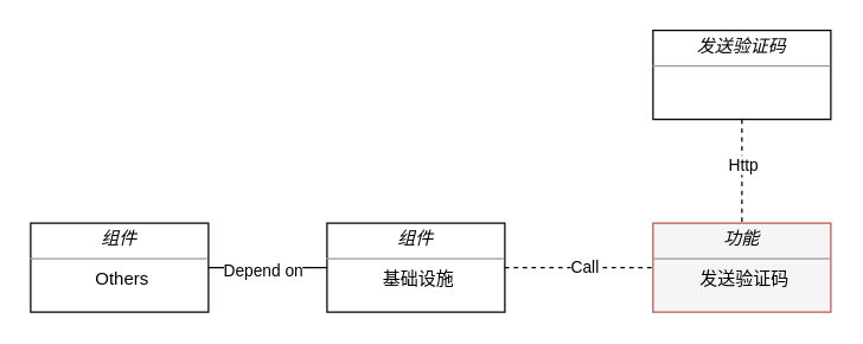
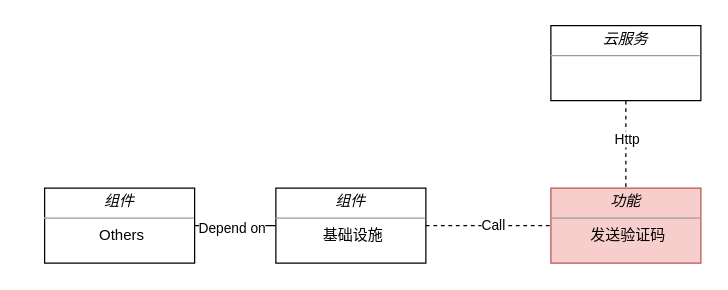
- <mxCell id="7" value="&lt;p style=&quot;margin: 4px 0px 0px&quot;&gt;&lt;i&gt;发送验证码&lt;/i&gt;&lt;/p&gt;&lt;hr size=&quot;1&quot;&gt;&lt;p style=&quot;margin: 0px ; margin-left: 4px&quot;&gt;&lt;br&gt;&lt;/p&gt;" style="verticalAlign=top;align=center;overflow=fill;fontSize=12;fontFamily=Helvetica;html=1;" vertex="1" parent="1"><mxGeometry x="440" y="20" width="120" height="60" as="geometry" /></mxCell>
+ <mxCell id="7" value="&lt;p style=&quot;margin: 4px 0px 0px&quot;&gt;&lt;i&gt;云服务&lt;/i&gt;&lt;/p&gt;&lt;hr size=&quot;1&quot;&gt;&lt;p style=&quot;margin: 0px ; margin-left: 4px&quot;&gt;&lt;br&gt;&lt;/p&gt;" style="verticalAlign=top;align=center;overflow=fill;fontSize=12;fontFamily=Helvetica;html=1;" vertex="1" parent="1"><mxGeometry x="440" y="20" width="120" height="60" as="geometry" /></mxCell>
- <mxCell id="10" value="&lt;p style=&quot;margin: 4px 0px 0px&quot;&gt;&lt;i&gt;组件&lt;/i&gt;&lt;/p&gt;&lt;hr size=&quot;1&quot;&gt;&lt;p style=&quot;margin: 0px ; margin-left: 4px&quot;&gt;Others&lt;/p&gt;" style="verticalAlign=top;align=center;overflow=fill;fontSize=12;fontFamily=Helvetica;html=1;" vertex="1" parent="1"><mxGeometry x="20" y="150" width="120" height="60" as="geometry" /></mxCell>
+ <mxCell id="10" value="&lt;p style=&quot;margin: 4px 0px 0px&quot;&gt;&lt;i&gt;组件&lt;/i&gt;&lt;/p&gt;&lt;hr size=&quot;1&quot;&gt;&lt;p style=&quot;margin: 0px ; margin-left: 4px&quot;&gt;Others&lt;/p&gt;" style="verticalAlign=top;align=center;overflow=fill;fontSize=12;fontFamily=Helvetica;html=1;" vertex="1" parent="1"><mxGeometry x="35" y="150" width="120" height="60" as="geometry" /></mxCell>
- <mxCell id="11" value="&lt;p style=&quot;margin: 4px 0px 0px&quot;&gt;&lt;i&gt;功能&lt;/i&gt;&lt;/p&gt;&lt;hr size=&quot;1&quot;&gt;&lt;p style=&quot;margin: 0px ; margin-left: 4px&quot;&gt;发送验证码&lt;/p&gt;" style="verticalAlign=top;align=center;overflow=fill;fontSize=12;fontFamily=Helvetica;html=1;fillColor=#f5f5f5;strokeColor=#b85450;" vertex="1" parent="1"><mxGeometry x="440" y="150" width="120" height="60" as="geometry" /></mxCell>
+ <mxCell id="11" value="&lt;p style=&quot;margin: 4px 0px 0px&quot;&gt;&lt;i&gt;功能&lt;/i&gt;&lt;/p&gt;&lt;hr size=&quot;1&quot;&gt;&lt;p style=&quot;margin: 0px ; margin-left: 4px&quot;&gt;发送验证码&lt;/p&gt;" style="verticalAlign=top;align=center;overflow=fill;fontSize=12;fontFamily=Helvetica;html=1;fillColor=#f8cecc;strokeColor=#b85450;" vertex="1" parent="1"><mxGeometry x="440" y="150" width="120" height="60" as="geometry" /></mxCell>
